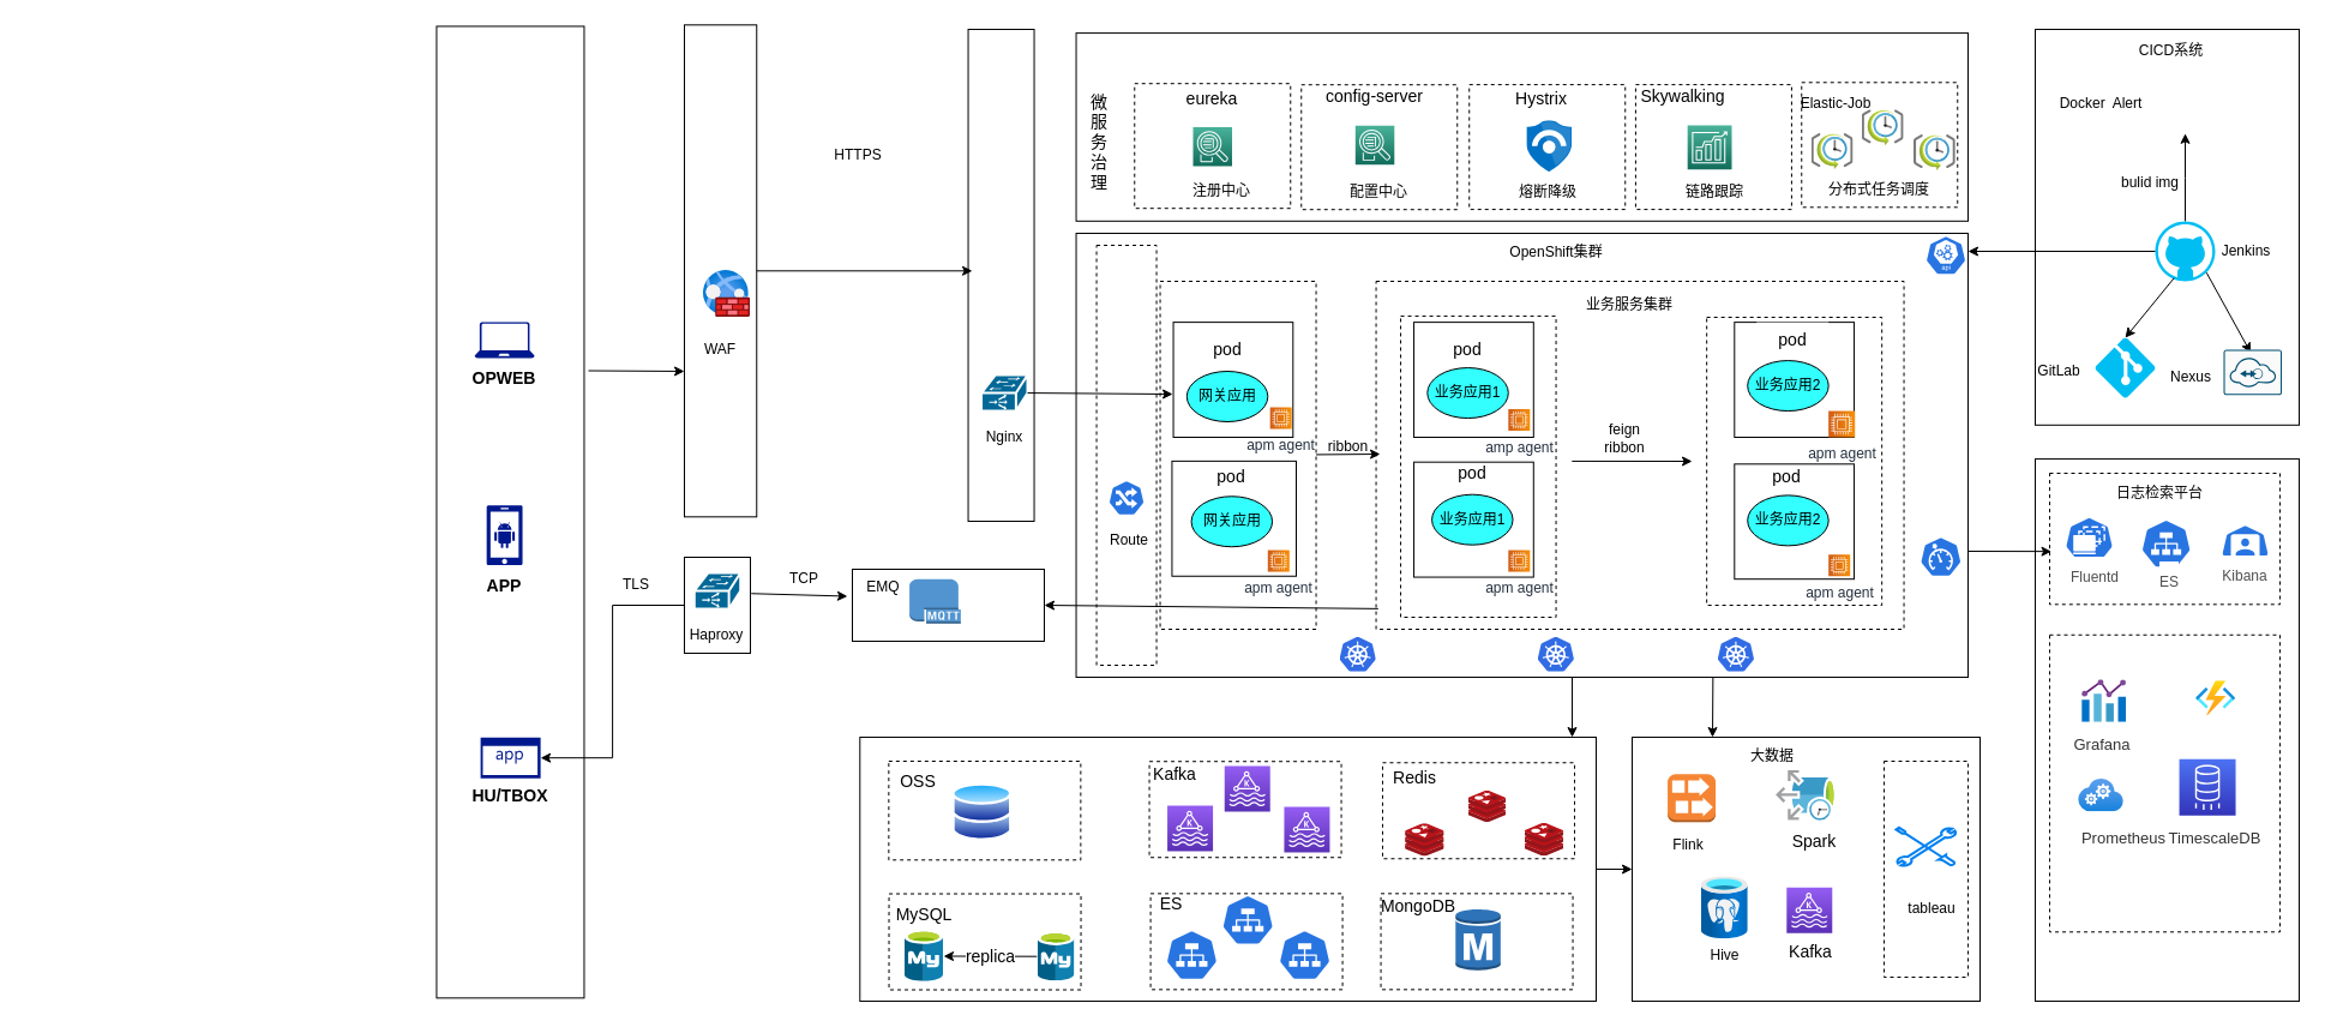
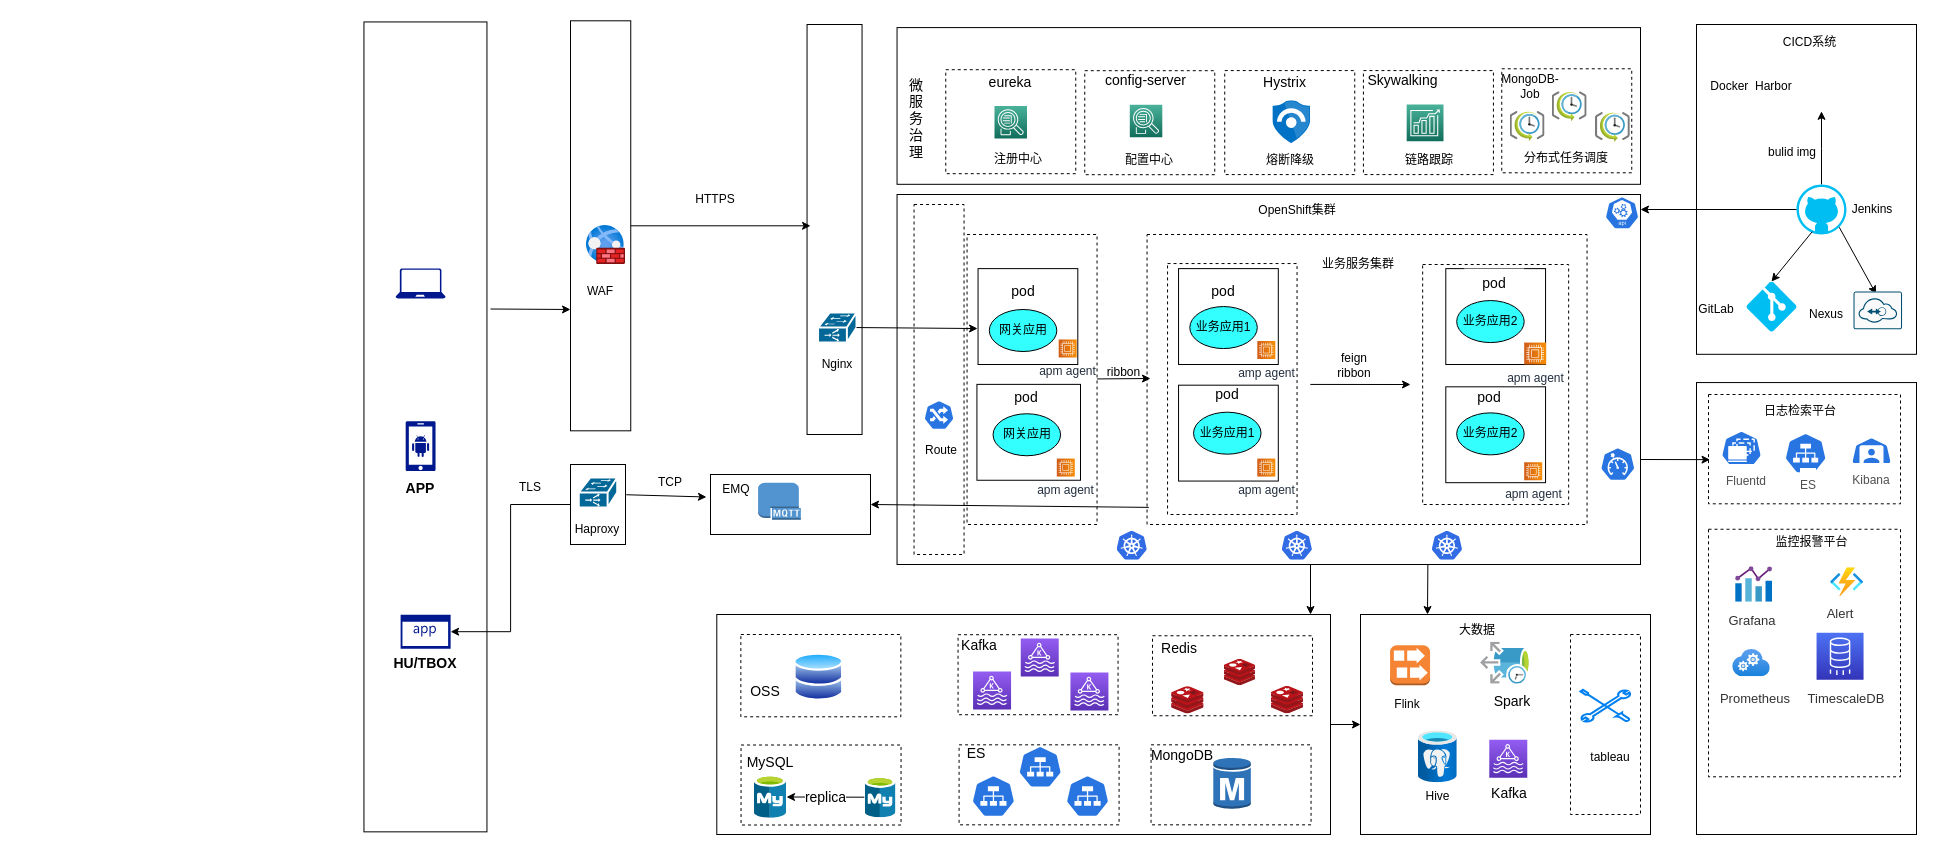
- <mxCell id="69" value="Elastic-Job" style="text;html=1;strokeColor=none;fillColor=none;align=center;verticalAlign=middle;whiteSpace=wrap;rounded=0;" parent="1" vertex="1"><mxGeometry x="1492.93" y="70.57" width="74" height="30" as="geometry" /></mxCell>
+ <mxCell id="69" value="MongoDB-Job" style="text;html=1;strokeColor=none;fillColor=none;align=center;verticalAlign=middle;whiteSpace=wrap;rounded=0;" parent="1" vertex="1"><mxGeometry x="1492.93" y="70.57" width="74" height="30" as="geometry" /></mxCell>
- <mxCell id="101" value="Docker&amp;nbsp; Alert" style="text;html=1;strokeColor=none;fillColor=none;align=center;verticalAlign=middle;whiteSpace=wrap;rounded=0;" parent="1" vertex="1"><mxGeometry x="1701" y="72.28" width="100" height="28" as="geometry" /></mxCell>
+ <mxCell id="101" value="Docker&amp;nbsp; Harbor" style="text;html=1;strokeColor=none;fillColor=none;align=center;verticalAlign=middle;whiteSpace=wrap;rounded=0;" parent="1" vertex="1"><mxGeometry x="1701" y="72.28" width="100" height="28" as="geometry" /></mxCell>
- <mxCell id="154" value="HTTPS" style="text;html=1;strokeColor=none;fillColor=none;align=center;verticalAlign=middle;whiteSpace=wrap;rounded=0;" parent="1" vertex="1"><mxGeometry x="685.02" y="113.81" width="60" height="30" as="geometry" /></mxCell>
+ <mxCell id="154" value="HTTPS" style="text;html=1;strokeColor=none;fillColor=none;align=center;verticalAlign=middle;whiteSpace=wrap;rounded=0;" parent="1" vertex="1"><mxGeometry x="685.02" y="183.81" width="60" height="30" as="geometry" /></mxCell>
- <mxCell id="78" value="业务服务集群" style="text;html=1;strokeColor=none;fillColor=none;align=center;verticalAlign=middle;whiteSpace=wrap;rounded=0;" parent="1" vertex="1"><mxGeometry x="1308.54" y="245.06" width="98" height="18" as="geometry" /></mxCell>
+ <mxCell id="78" value="业务服务集群" style="text;html=1;strokeColor=none;fillColor=none;align=center;verticalAlign=middle;whiteSpace=wrap;rounded=0;" parent="1" vertex="1"><mxGeometry x="1308.54" y="255.06" width="98" height="18" as="geometry" /></mxCell>
- <mxCell id="132" value="&lt;b&gt;OPWEB&lt;/b&gt;" style="text;html=1;strokeColor=none;fillColor=none;align=center;verticalAlign=middle;whiteSpace=wrap;rounded=0;fontSize=14;" parent="1" vertex="1"><mxGeometry x="390.11" y="300.19" width="60" height="30" as="geometry" /></mxCell>
+ <mxCell id="126" value="监控报警平台" style="text;html=1;strokeColor=none;fillColor=none;align=center;verticalAlign=middle;whiteSpace=wrap;rounded=0;shadow=0;fontSize=12;" parent="1" vertex="1"><mxGeometry x="1752.56" y="530.75" width="117" height="22" as="geometry" /></mxCell>
+ <mxCell id="122" value="&lt;span style=&quot;color: rgb(50 , 50 , 50) ; font-size: 13px ; background-color: rgba(255 , 255 , 255 , 0.01)&quot;&gt;Alert&lt;/span&gt;" style="text;html=1;strokeColor=none;fillColor=none;align=center;verticalAlign=middle;whiteSpace=wrap;rounded=0;shadow=0;fontSize=12;" parent="1" vertex="1"><mxGeometry x="1809.56" y="597.84" width="60" height="30" as="geometry" /></mxCell>
- <mxCell id="138" value="OSS" style="text;html=1;strokeColor=none;fillColor=none;align=center;verticalAlign=middle;whiteSpace=wrap;rounded=0;fontSize=14;" parent="1" vertex="1"><mxGeometry x="745.02" y="640.09" width="40.26" height="21.81" as="geometry" /></mxCell>
+ <mxCell id="138" value="OSS" style="text;html=1;strokeColor=none;fillColor=none;align=center;verticalAlign=middle;whiteSpace=wrap;rounded=0;fontSize=14;" parent="1" vertex="1"><mxGeometry x="745.02" y="680.09" width="40.26" height="21.81" as="geometry" /></mxCell>
- <mxCell id="121" value="&lt;span style=&quot;color: rgb(50 , 50 , 50) ; font-size: 13px ; background-color: rgba(255 , 255 , 255 , 0.01)&quot;&gt;Prometheus&lt;/span&gt;" style="text;html=1;strokeColor=none;fillColor=none;align=center;verticalAlign=middle;whiteSpace=wrap;rounded=0;shadow=0;fontSize=12;" parent="1" vertex="1"><mxGeometry x="1740" y="683.31" width="60" height="30" as="geometry" /></mxCell>
+ <mxCell id="121" value="&lt;span style=&quot;color: rgb(50 , 50 , 50) ; font-size: 13px ; background-color: rgba(255 , 255 , 255 , 0.01)&quot;&gt;Prometheus&lt;/span&gt;" style="text;html=1;strokeColor=none;fillColor=none;align=center;verticalAlign=middle;whiteSpace=wrap;rounded=0;shadow=0;fontSize=12;" parent="1" vertex="1"><mxGeometry x="1725" y="683.31" width="60" height="30" as="geometry" /></mxCell>
